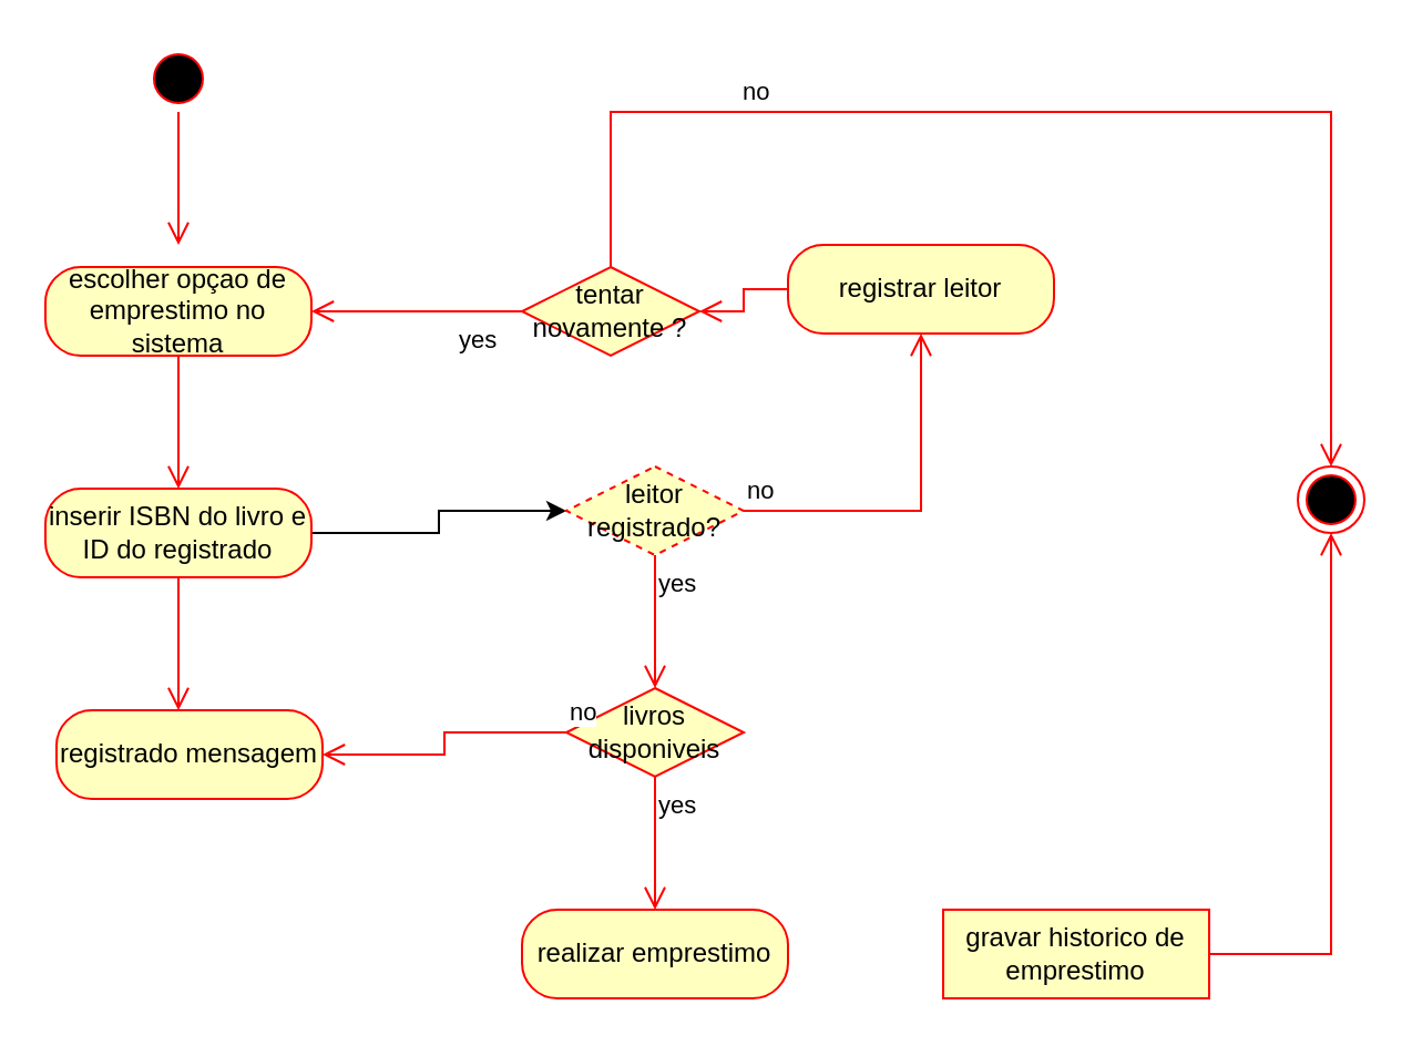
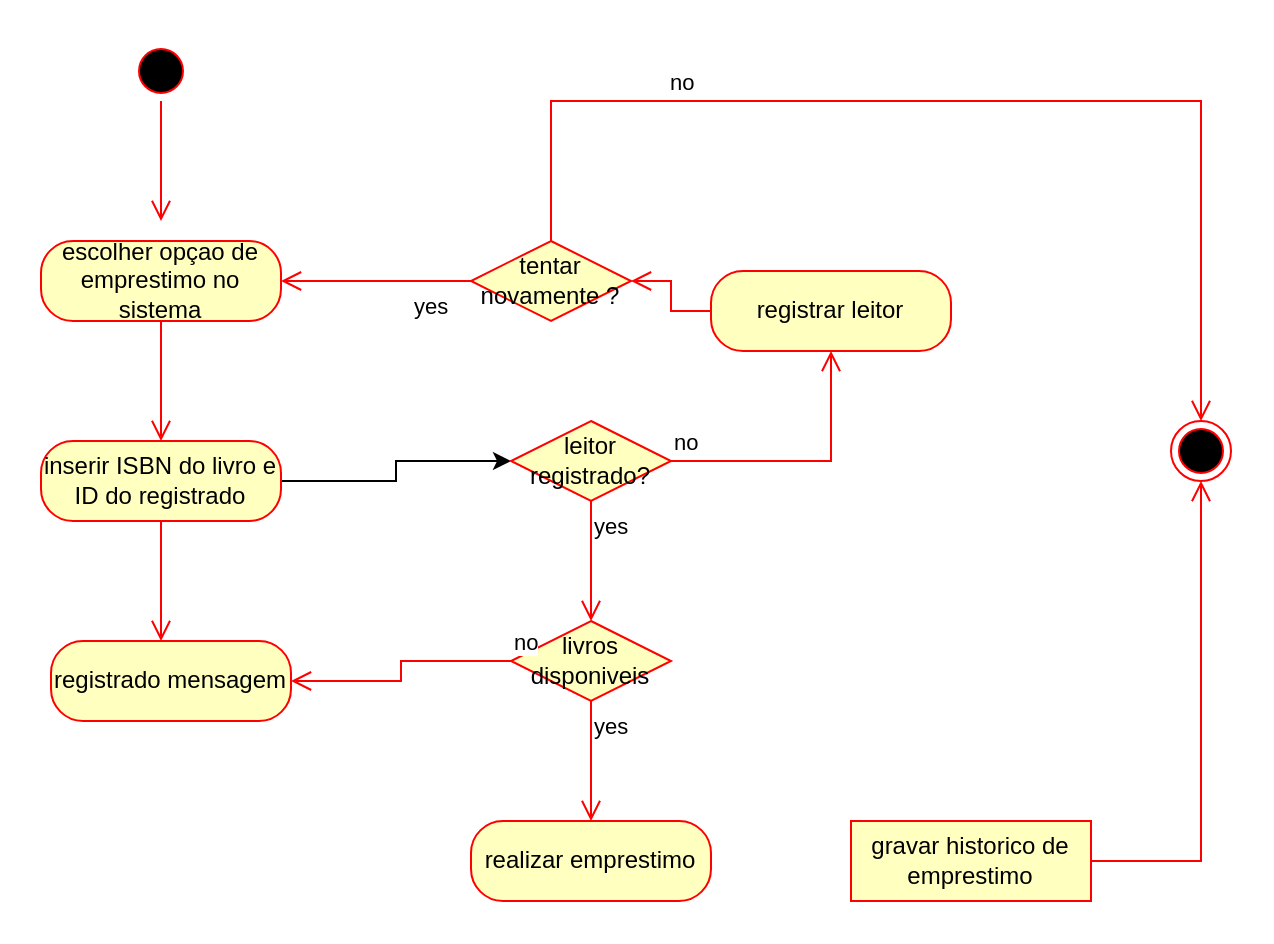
- <mxCell id="12" value="registrar leitor" style="rounded=1;whiteSpace=wrap;html=1;arcSize=40;fontColor=#000000;fillColor=#ffffc0;strokeColor=#ff0000;" vertex="1" parent="1"><mxGeometry x="355" y="110" width="120" height="40" as="geometry" /></mxCell>
+ <mxCell id="12" value="registrar leitor" style="rounded=1;whiteSpace=wrap;html=1;arcSize=40;fontColor=#000000;fillColor=#ffffc0;strokeColor=#ff0000;" vertex="1" parent="1"><mxGeometry x="355" y="135" width="120" height="40" as="geometry" /></mxCell>
- <mxCell id="14" value="leitor registrado?" style="rhombus;whiteSpace=wrap;html=1;fontColor=#000000;fillColor=#ffffc0;strokeColor=#ff0000;dashed=1;" vertex="1" parent="1"><mxGeometry x="255" y="210" width="80" height="40" as="geometry" /></mxCell>
+ <mxCell id="14" value="leitor registrado?" style="rhombus;whiteSpace=wrap;html=1;fontColor=#000000;fillColor=#ffffc0;strokeColor=#ff0000;" vertex="1" parent="1"><mxGeometry x="255" y="210" width="80" height="40" as="geometry" /></mxCell>
